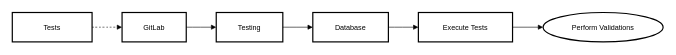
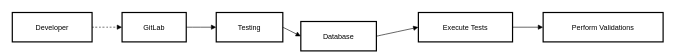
- <mxCell id="2" value="Tests" style="whiteSpace=wrap;strokeWidth=2;" vertex="1" parent="1"><mxGeometry x="20" y="20" width="133" height="49" as="geometry" /></mxCell>
+ <mxCell id="2" value="Developer" style="whiteSpace=wrap;strokeWidth=2;" vertex="1" parent="1"><mxGeometry x="20" y="20" width="133" height="49" as="geometry" /></mxCell>
- <mxCell id="5" value="Database" style="whiteSpace=wrap;strokeWidth=2;" vertex="1" parent="1"><mxGeometry x="521" y="20" width="126" height="49" as="geometry" /></mxCell>
+ <mxCell id="5" value="Database" style="whiteSpace=wrap;strokeWidth=2;" vertex="1" parent="1"><mxGeometry x="501" y="35" width="126" height="49" as="geometry" /></mxCell>
- <mxCell id="7" value="Perform Validations" style="ellipse;whiteSpace=wrap;strokeWidth=2;" vertex="1" parent="1"><mxGeometry x="905" y="20" width="200" height="49" as="geometry" /></mxCell>
+ <mxCell id="7" value="Perform Validations" style="whiteSpace=wrap;strokeWidth=2;" vertex="1" parent="1"><mxGeometry x="905" y="20" width="200" height="49" as="geometry" /></mxCell>
